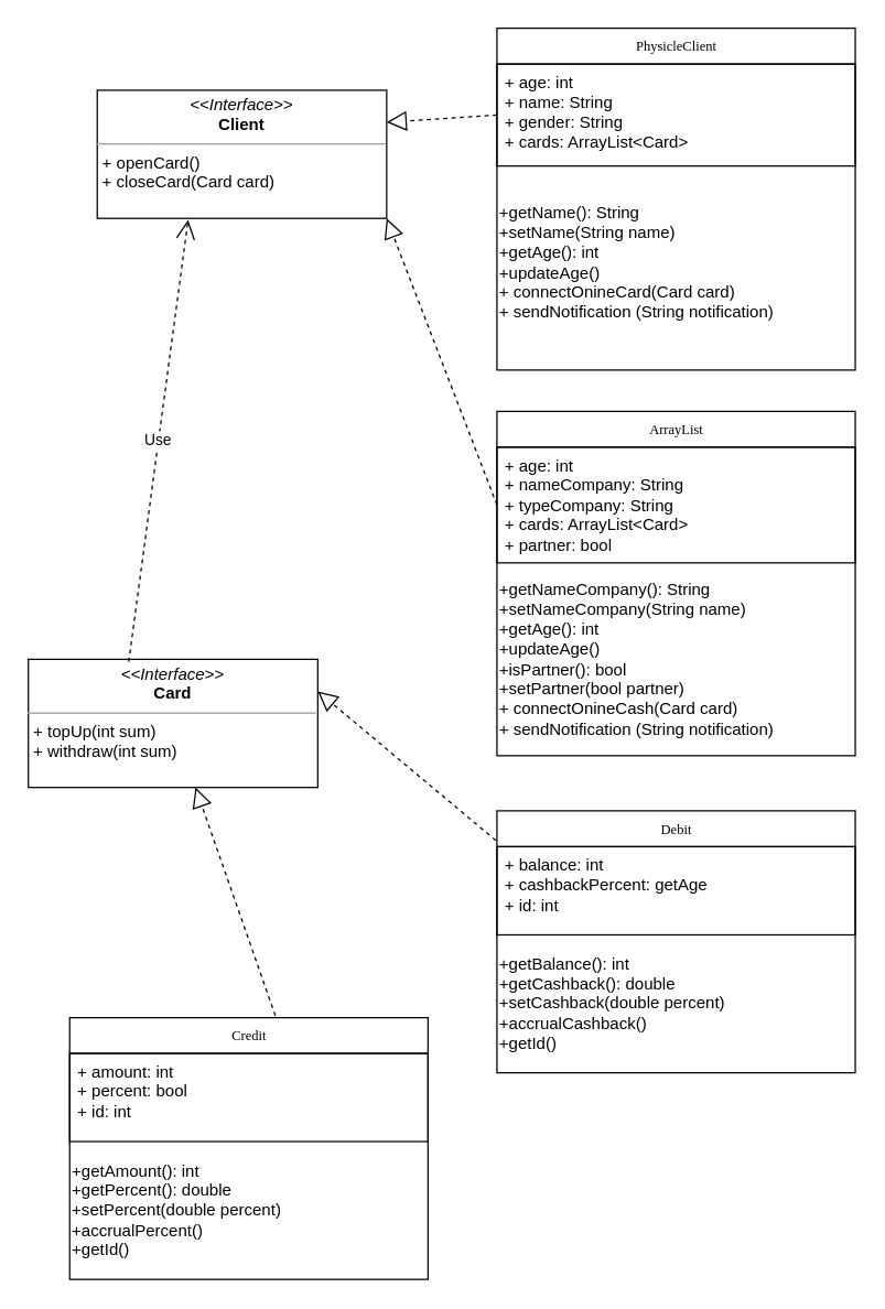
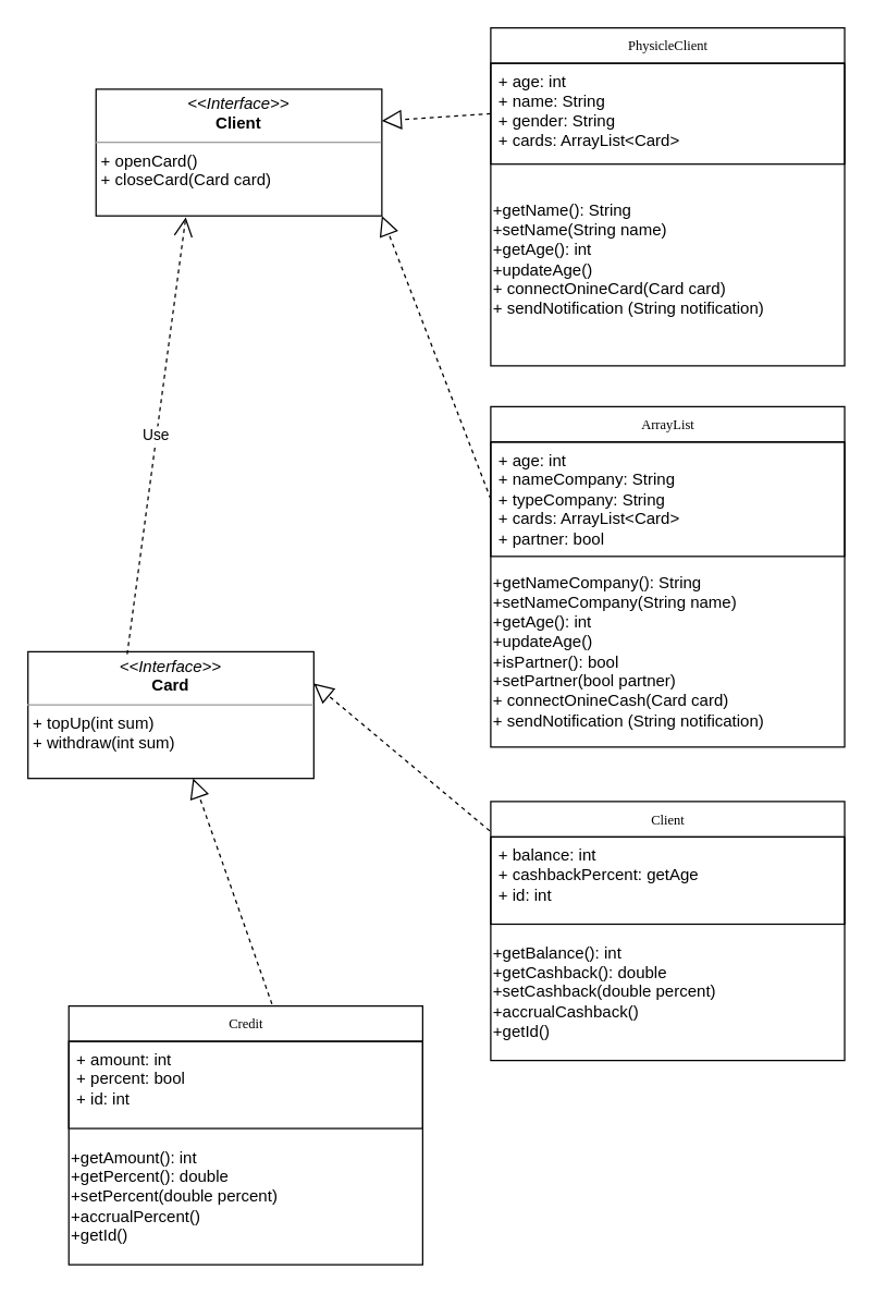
- <mxCell id="14" value="Debit" style="swimlane;html=1;fontStyle=0;childLayout=stackLayout;horizontal=1;startSize=26;fillColor=none;horizontalStack=0;resizeParent=1;resizeLast=0;collapsible=1;marginBottom=0;swimlaneFillColor=#ffffff;rounded=0;shadow=0;comic=0;labelBackgroundColor=none;strokeWidth=1;fontFamily=Verdana;fontSize=10;align=center;" vertex="1" parent="1"><mxGeometry x="360" y="588" width="260" height="190" as="geometry" /></mxCell>
+ <mxCell id="14" value="Client" style="swimlane;html=1;fontStyle=0;childLayout=stackLayout;horizontal=1;startSize=26;fillColor=none;horizontalStack=0;resizeParent=1;resizeLast=0;collapsible=1;marginBottom=0;swimlaneFillColor=#ffffff;rounded=0;shadow=0;comic=0;labelBackgroundColor=none;strokeWidth=1;fontFamily=Verdana;fontSize=10;align=center;" vertex="1" parent="1"><mxGeometry x="360" y="588" width="260" height="190" as="geometry" /></mxCell>
